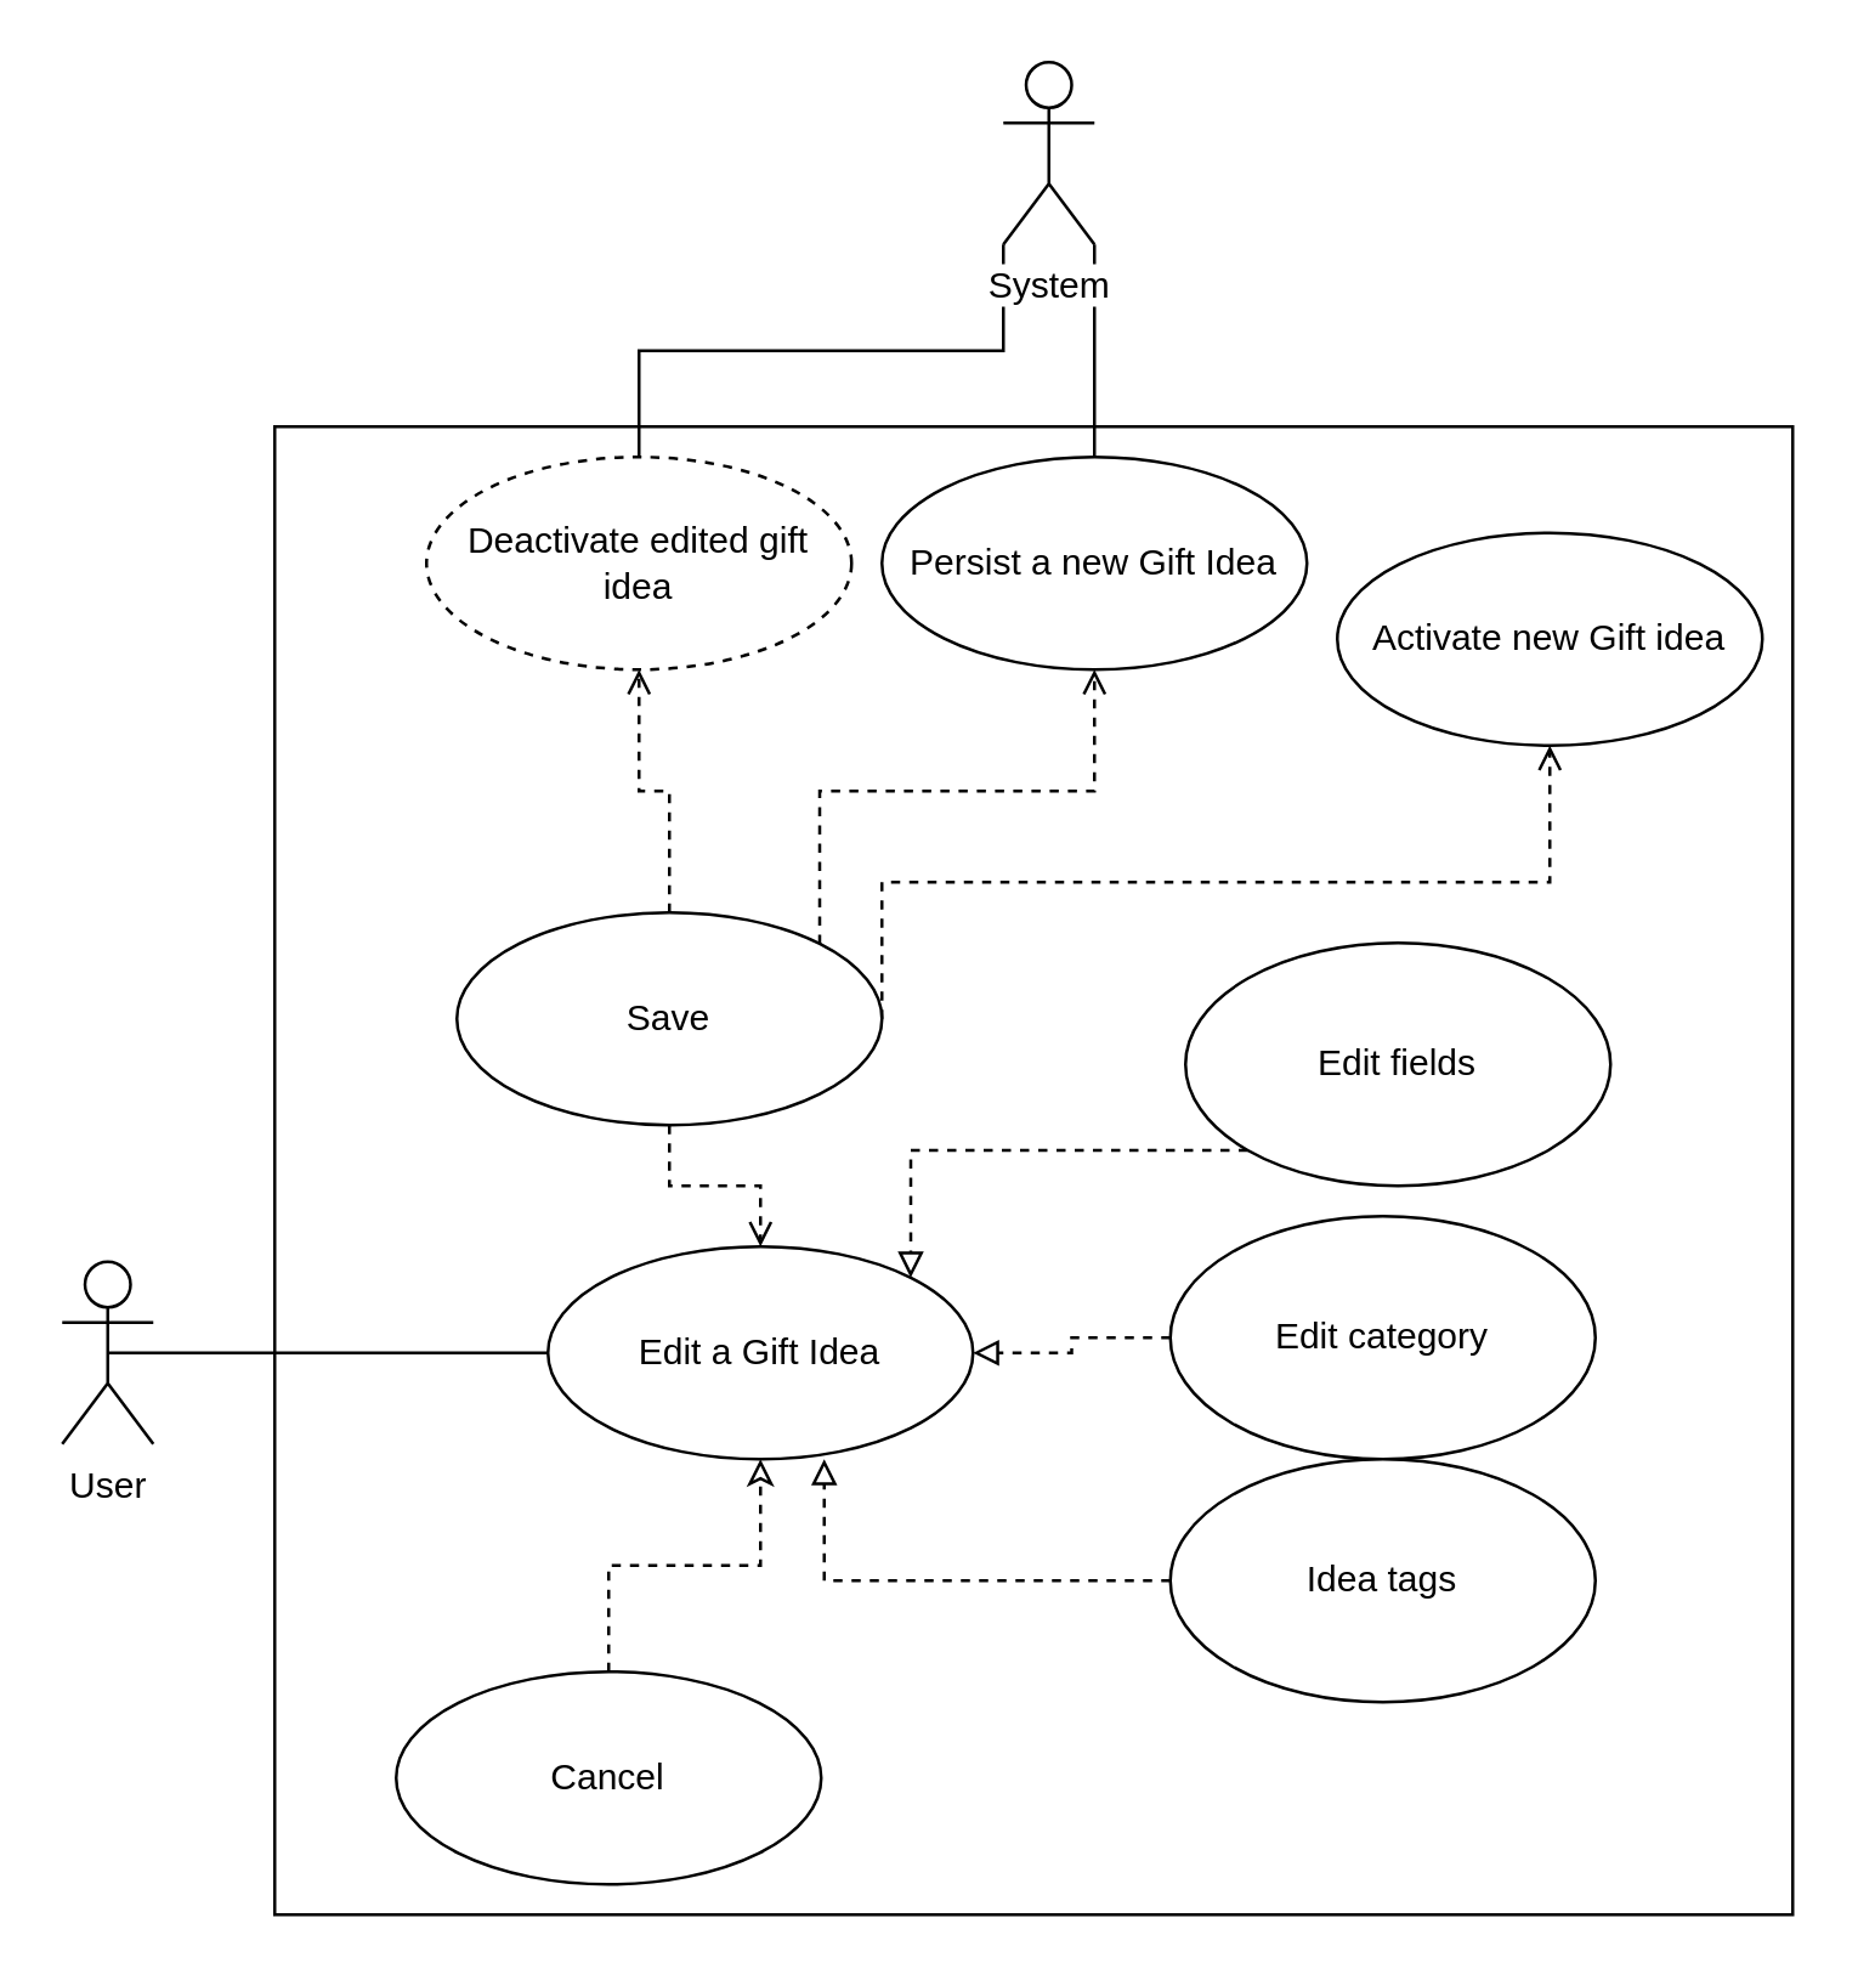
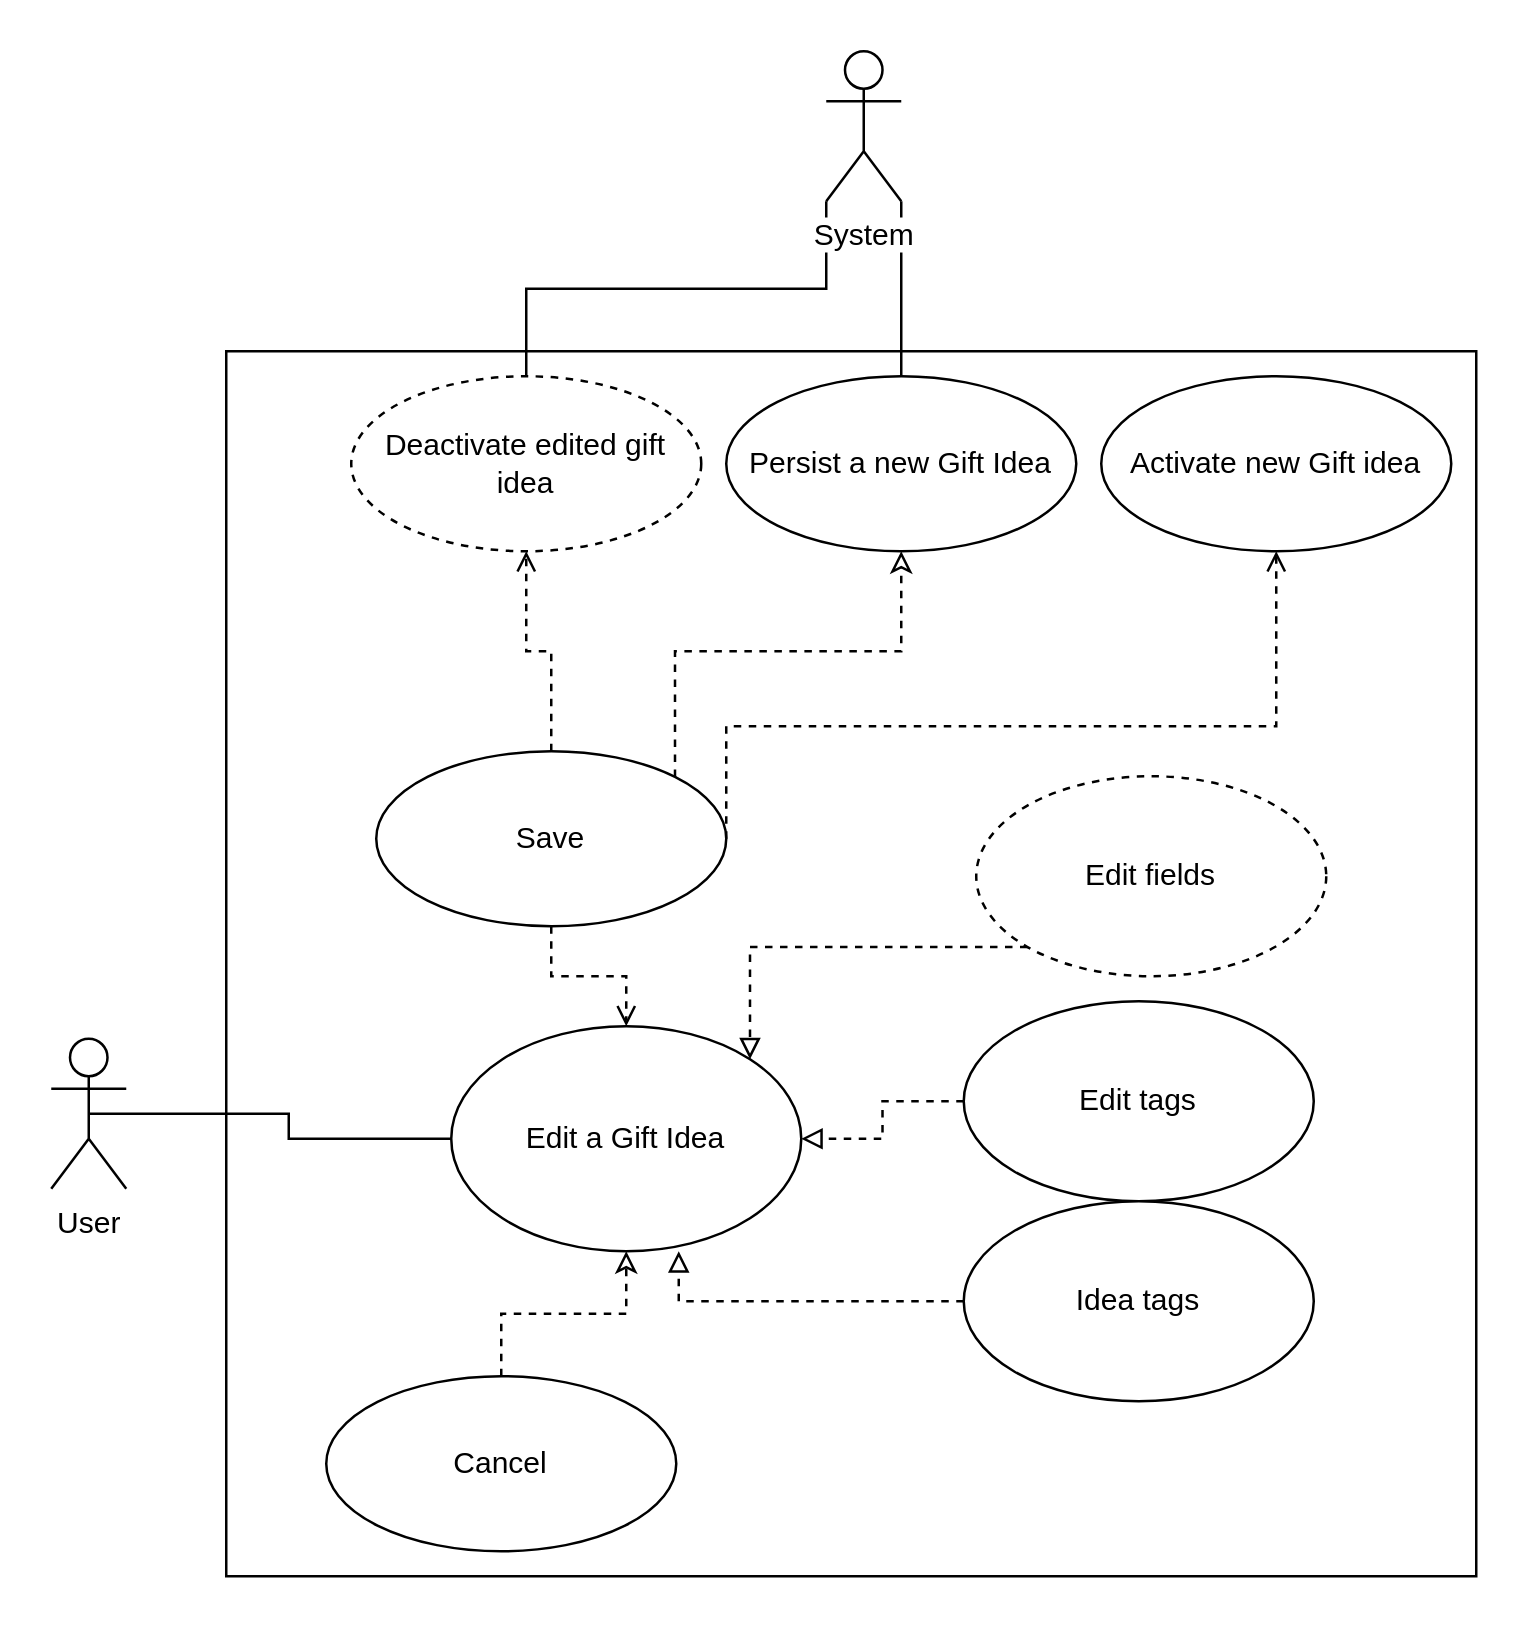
- <mxCell id="24" value="Activate new Gift idea" style="ellipse;whiteSpace=wrap;html=1;" vertex="1" parent="1"><mxGeometry x="440" y="175" width="140" height="70" as="geometry" /></mxCell>
+ <mxCell id="24" value="Activate new Gift idea" style="ellipse;whiteSpace=wrap;html=1;" vertex="1" parent="1"><mxGeometry x="440" y="150" width="140" height="70" as="geometry" /></mxCell>
- <mxCell id="19" style="edgeStyle=orthogonalEdgeStyle;rounded=0;orthogonalLoop=1;jettySize=auto;html=1;exitX=1;exitY=0;exitDx=0;exitDy=0;dashed=1;endArrow=open;endFill=0;" edge="1" parent="1" source="21" target="22"><mxGeometry relative="1" as="geometry" /></mxCell>
+ <mxCell id="19" style="edgeStyle=orthogonalEdgeStyle;rounded=0;orthogonalLoop=1;jettySize=auto;html=1;exitX=1;exitY=0;exitDx=0;exitDy=0;dashed=1;endArrow=classic;endFill=0;" edge="1" parent="1" source="21" target="22"><mxGeometry relative="1" as="geometry" /></mxCell>
- <mxCell id="10" value="Edit fields" style="ellipse;whiteSpace=wrap;html=1;" vertex="1" parent="1"><mxGeometry x="390" y="310" width="140" height="80" as="geometry" /></mxCell>
+ <mxCell id="10" value="Edit fields" style="ellipse;whiteSpace=wrap;html=1;dashed=1;" vertex="1" parent="1"><mxGeometry x="390" y="310" width="140" height="80" as="geometry" /></mxCell>
- <mxCell id="12" value="Edit category" style="ellipse;whiteSpace=wrap;html=1;" vertex="1" parent="1"><mxGeometry x="385" y="400" width="140" height="80" as="geometry" /></mxCell>
+ <mxCell id="12" value="Edit tags" style="ellipse;whiteSpace=wrap;html=1;" vertex="1" parent="1"><mxGeometry x="385" y="400" width="140" height="80" as="geometry" /></mxCell>
- <mxCell id="5" value="Edit a Gift Idea" style="ellipse;whiteSpace=wrap;html=1;" vertex="1" parent="1"><mxGeometry x="180" y="410" width="140" height="70" as="geometry" /></mxCell>
+ <mxCell id="5" value="Edit a Gift Idea" style="ellipse;whiteSpace=wrap;html=1;" vertex="1" parent="1"><mxGeometry x="180" y="410" width="140" height="90" as="geometry" /></mxCell>
